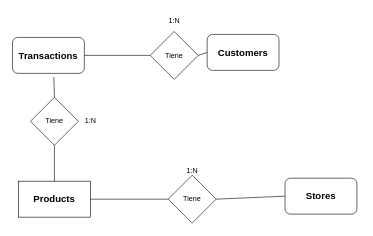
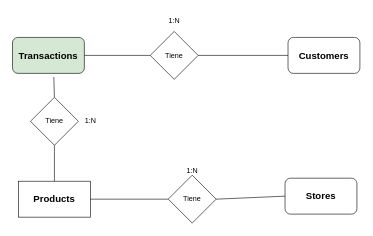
- <mxCell id="3" value="&lt;b&gt;&lt;span style=&quot;font-size:12.0pt;line-height:107%;&lt;br/&gt;font-family:&amp;quot;Arial&amp;quot;,sans-serif;mso-fareast-font-family:&amp;quot;Times New Roman&amp;quot;;&lt;br/&gt;mso-font-kerning:0pt;mso-ligatures:none;mso-ansi-language:ES-AR;mso-fareast-language:&lt;br/&gt;ES-AR;mso-bidi-language:AR-SA&quot;&gt;Customers&lt;/span&gt;&lt;/b&gt;" style="rounded=1;whiteSpace=wrap;html=1;" vertex="1" parent="1"><mxGeometry x="345" y="57" width="120" height="60" as="geometry" /></mxCell>
+ <mxCell id="3" value="&lt;b&gt;&lt;span style=&quot;font-size:12.0pt;line-height:107%;&lt;br/&gt;font-family:&amp;quot;Arial&amp;quot;,sans-serif;mso-fareast-font-family:&amp;quot;Times New Roman&amp;quot;;&lt;br/&gt;mso-font-kerning:0pt;mso-ligatures:none;mso-ansi-language:ES-AR;mso-fareast-language:&lt;br/&gt;ES-AR;mso-bidi-language:AR-SA&quot;&gt;Customers&lt;/span&gt;&lt;/b&gt;" style="rounded=1;whiteSpace=wrap;html=1;" vertex="1" parent="1"><mxGeometry x="480" y="62" width="120" height="60" as="geometry" /></mxCell>
- <mxCell id="2" value="&lt;b&gt;&lt;span style=&quot;font-size:12.0pt;line-height:107%;&lt;br/&gt;font-family:&amp;quot;Arial&amp;quot;,sans-serif;mso-fareast-font-family:&amp;quot;Times New Roman&amp;quot;;&lt;br/&gt;mso-font-kerning:0pt;mso-ligatures:none;mso-ansi-language:ES-AR;mso-fareast-language:&lt;br/&gt;ES-AR;mso-bidi-language:AR-SA&quot;&gt;Transactions&lt;/span&gt;&lt;/b&gt;" style="rounded=1;whiteSpace=wrap;html=1;" vertex="1" parent="1"><mxGeometry x="20" y="62" width="120" height="60" as="geometry" /></mxCell>
+ <mxCell id="2" value="&lt;b&gt;&lt;span style=&quot;font-size:12.0pt;line-height:107%;&lt;br/&gt;font-family:&amp;quot;Arial&amp;quot;,sans-serif;mso-fareast-font-family:&amp;quot;Times New Roman&amp;quot;;&lt;br/&gt;mso-font-kerning:0pt;mso-ligatures:none;mso-ansi-language:ES-AR;mso-fareast-language:&lt;br/&gt;ES-AR;mso-bidi-language:AR-SA&quot;&gt;Transactions&lt;/span&gt;&lt;/b&gt;" style="rounded=1;whiteSpace=wrap;html=1;fillColor=#d5e8d4;" vertex="1" parent="1"><mxGeometry x="20" y="62" width="120" height="60" as="geometry" /></mxCell>
